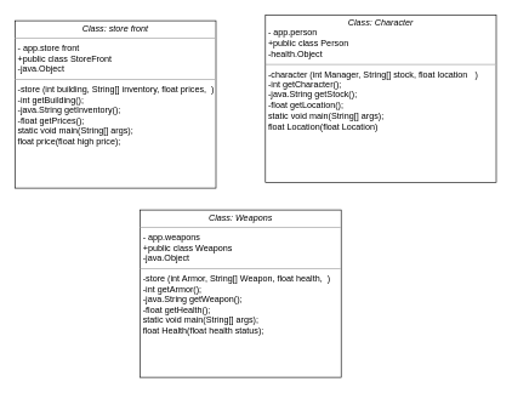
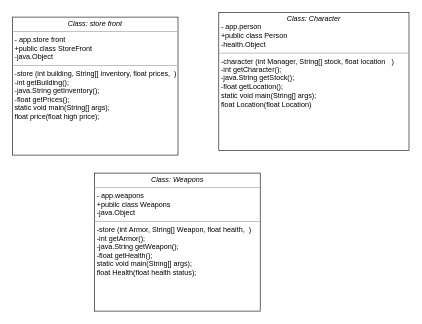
- <mxCell id="4" value="&lt;p style=&quot;margin:0px;margin-top:4px;text-align:center;&quot;&gt;&lt;i&gt;Class: Weapons&lt;/i&gt;&lt;/p&gt;&lt;hr size=&quot;1&quot;&gt;&lt;p style=&quot;margin:0px;margin-left:4px;&quot;&gt;- app.weapons&lt;/p&gt;&lt;p style=&quot;margin:0px;margin-left:4px;&quot;&gt;+public class Weapons&lt;br&gt;-java.Object&lt;/p&gt;&lt;hr size=&quot;1&quot;&gt;&lt;p style=&quot;margin:0px;margin-left:4px;&quot;&gt;-store (int Armor, String[] Weapon, float health,&amp;nbsp; )&lt;br&gt;-int getArmor();&lt;/p&gt;&lt;p style=&quot;margin:0px;margin-left:4px;&quot;&gt;-java.String getWeapon();&lt;/p&gt;&lt;p style=&quot;margin:0px;margin-left:4px;&quot;&gt;-float getHealth();&lt;/p&gt;&lt;p style=&quot;margin:0px;margin-left:4px;&quot;&gt;static void main(String[] args);&lt;/p&gt;&lt;p style=&quot;margin:0px;margin-left:4px;&quot;&gt;float Health(float health status);&lt;/p&gt;&lt;p style=&quot;margin:0px;margin-left:4px;&quot;&gt;&lt;br&gt;&lt;/p&gt;" style="verticalAlign=top;align=left;overflow=fill;fontSize=12;fontFamily=Helvetica;html=1;" vertex="1" parent="1"><mxGeometry x="192" y="288" width="276" height="230" as="geometry" /></mxCell>
+ <mxCell id="4" value="&lt;p style=&quot;margin:0px;margin-top:4px;text-align:center;&quot;&gt;&lt;i&gt;Class: Weapons&lt;/i&gt;&lt;/p&gt;&lt;hr size=&quot;1&quot;&gt;&lt;p style=&quot;margin:0px;margin-left:4px;&quot;&gt;- app.weapons&lt;/p&gt;&lt;p style=&quot;margin:0px;margin-left:4px;&quot;&gt;+public class Weapons&lt;br&gt;-java.Object&lt;/p&gt;&lt;hr size=&quot;1&quot;&gt;&lt;p style=&quot;margin:0px;margin-left:4px;&quot;&gt;-store (int Armor, String[] Weapon, float health,&amp;nbsp; )&lt;br&gt;-int getArmor();&lt;/p&gt;&lt;p style=&quot;margin:0px;margin-left:4px;&quot;&gt;-java.String getWeapon();&lt;/p&gt;&lt;p style=&quot;margin:0px;margin-left:4px;&quot;&gt;-float getHealth();&lt;/p&gt;&lt;p style=&quot;margin:0px;margin-left:4px;&quot;&gt;static void main(String[] args);&lt;/p&gt;&lt;p style=&quot;margin:0px;margin-left:4px;&quot;&gt;float Health(float health status);&lt;/p&gt;&lt;p style=&quot;margin:0px;margin-left:4px;&quot;&gt;&lt;br&gt;&lt;/p&gt;" style="verticalAlign=top;align=left;overflow=fill;fontSize=12;fontFamily=Helvetica;html=1;" vertex="1" parent="1"><mxGeometry x="157" y="288" width="276" height="230" as="geometry" /></mxCell>
